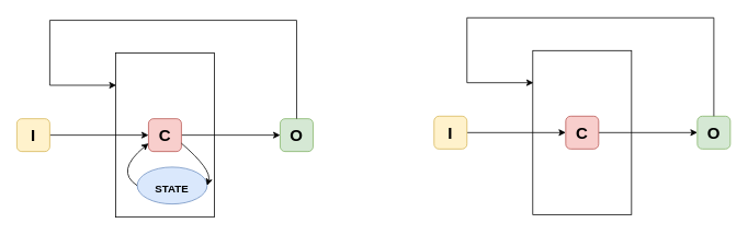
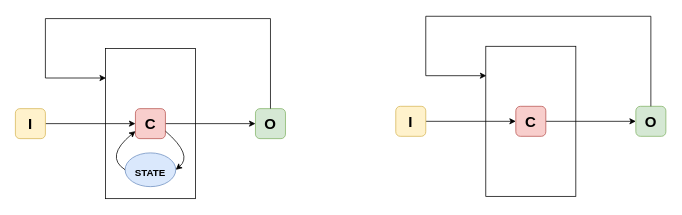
- <mxCell id="9" value="&lt;font style=&quot;font-size: 13px;&quot;&gt;STATE&lt;/font&gt;" style="ellipse;whiteSpace=wrap;html=1;fontSize=20;fontStyle=1;fillColor=#dae8fc;strokeColor=#6c8ebf;" vertex="1" parent="1"><mxGeometry x="166.25" y="203" width="85" height="45" as="geometry" /></mxCell>
+ <mxCell id="9" value="&lt;font style=&quot;font-size: 13px;&quot;&gt;STATE&lt;/font&gt;" style="ellipse;whiteSpace=wrap;html=1;fontSize=20;fontStyle=1;fillColor=#dae8fc;strokeColor=#6c8ebf;" vertex="1" parent="1"><mxGeometry x="166.25" y="203" width="67.5" height="45" as="geometry" /></mxCell>
